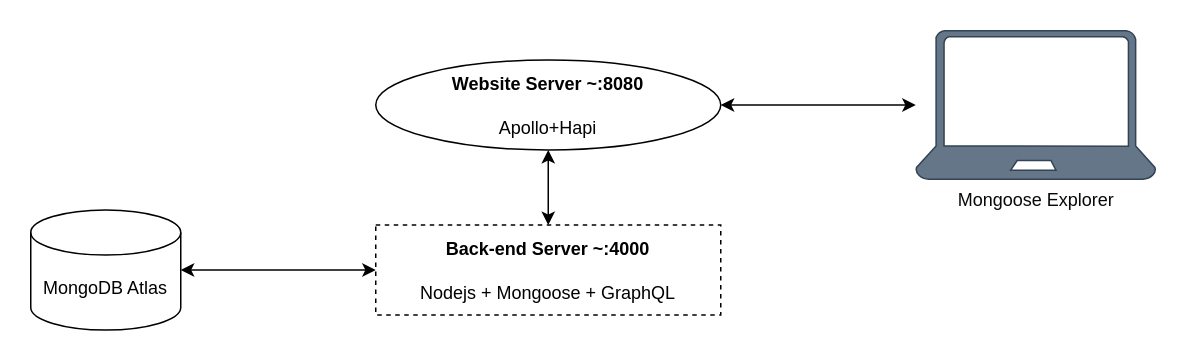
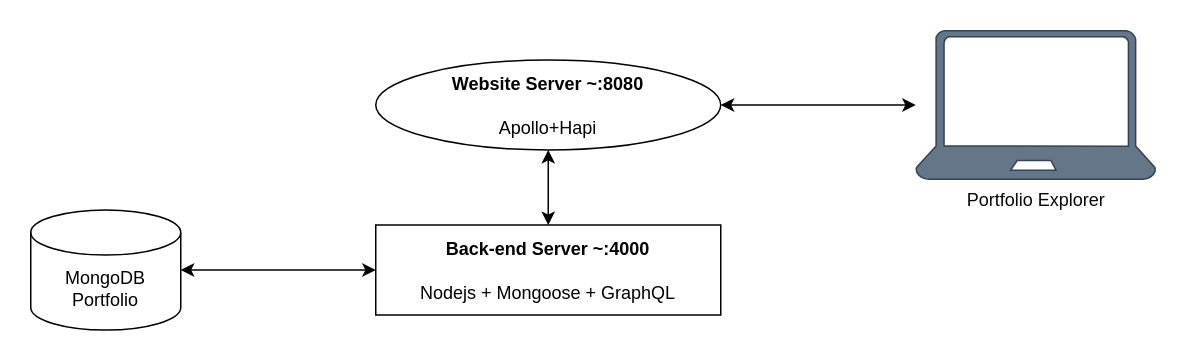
- <mxCell id="8" value="&lt;font color=&quot;#080808&quot;&gt;Mongoose Explorer&lt;/font&gt;" style="verticalLabelPosition=bottom;html=1;verticalAlign=top;align=center;strokeColor=#314354;fillColor=#647687;shape=mxgraph.azure.laptop;pointerEvents=1;fontColor=#ffffff;" parent="1" vertex="1"><mxGeometry x="610" y="20" width="160" height="99" as="geometry" /></mxCell>
+ <mxCell id="8" value="&lt;font color=&quot;#080808&quot;&gt;Portfolio Explorer&lt;/font&gt;" style="verticalLabelPosition=bottom;html=1;verticalAlign=top;align=center;strokeColor=#314354;fillColor=#647687;shape=mxgraph.azure.laptop;pointerEvents=1;fontColor=#ffffff;" parent="1" vertex="1"><mxGeometry x="610" y="20" width="160" height="99" as="geometry" /></mxCell>
- <mxCell id="4" value="&lt;b&gt;Back-end Server ~:4000&lt;br&gt;&lt;/b&gt;&lt;br&gt;Nodejs + Mongoose + GraphQL" style="rounded=0;whiteSpace=wrap;html=1;dashed=1;" parent="1" vertex="1"><mxGeometry x="250" y="149.5" width="230" height="60" as="geometry" /></mxCell>
+ <mxCell id="4" value="&lt;b&gt;Back-end Server ~:4000&lt;br&gt;&lt;/b&gt;&lt;br&gt;Nodejs + Mongoose + GraphQL" style="rounded=0;whiteSpace=wrap;html=1;" parent="1" vertex="1"><mxGeometry x="250" y="149.5" width="230" height="60" as="geometry" /></mxCell>
- <mxCell id="3" value="MongoDB Atlas" style="shape=cylinder3;whiteSpace=wrap;html=1;boundedLbl=1;backgroundOutline=1;size=15;" parent="1" vertex="1"><mxGeometry x="20" y="139.5" width="100" height="80" as="geometry" /></mxCell>
+ <mxCell id="3" value="MongoDB Portfolio" style="shape=cylinder3;whiteSpace=wrap;html=1;boundedLbl=1;backgroundOutline=1;size=15;" parent="1" vertex="1"><mxGeometry x="20" y="139.5" width="100" height="80" as="geometry" /></mxCell>
